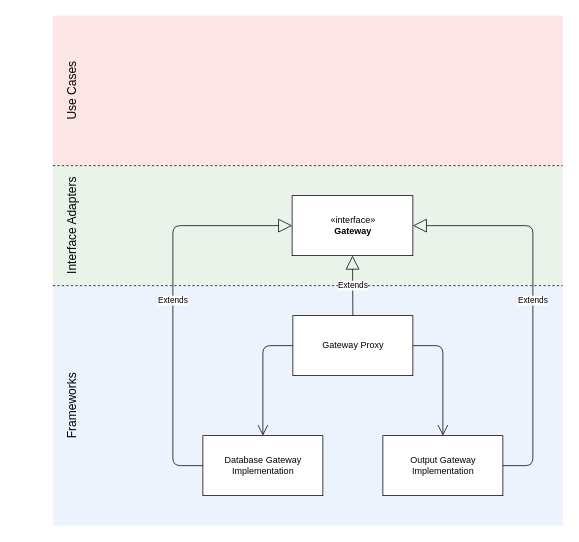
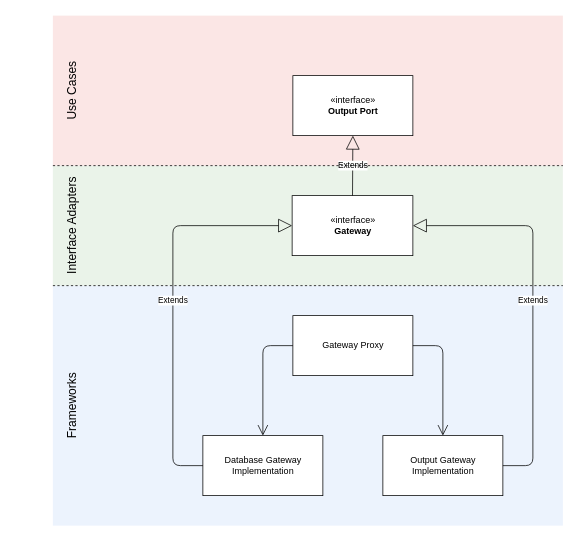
+ <mxCell id="5" value="«interface»&lt;br&gt;&lt;b&gt;Output Port&lt;/b&gt;" style="html=1;" parent="1" vertex="1"><mxGeometry x="390" y="100" width="160" height="80" as="geometry" /></mxCell>
+ <mxCell id="8" value="Extends" style="endArrow=block;endSize=16;endFill=0;html=1;exitX=0.5;exitY=0;exitDx=0;exitDy=0;entryX=0.5;entryY=1;entryDx=0;entryDy=0;" parent="1" source="6" target="5" edge="1"><mxGeometry width="160" relative="1" as="geometry"><mxPoint x="140" y="330" as="sourcePoint" /><mxPoint x="300" y="330" as="targetPoint" /></mxGeometry></mxCell>
- <mxCell id="16" value="Extends" style="endArrow=block;endSize=16;endFill=0;html=1;exitX=0.5;exitY=0;exitDx=0;exitDy=0;entryX=0.5;entryY=1;entryDx=0;entryDy=0;" edge="1" parent="1" source="15" target="6"><mxGeometry width="160" relative="1" as="geometry"><mxPoint x="610" y="470" as="sourcePoint" /><mxPoint x="770" y="470" as="targetPoint" /></mxGeometry></mxCell>
